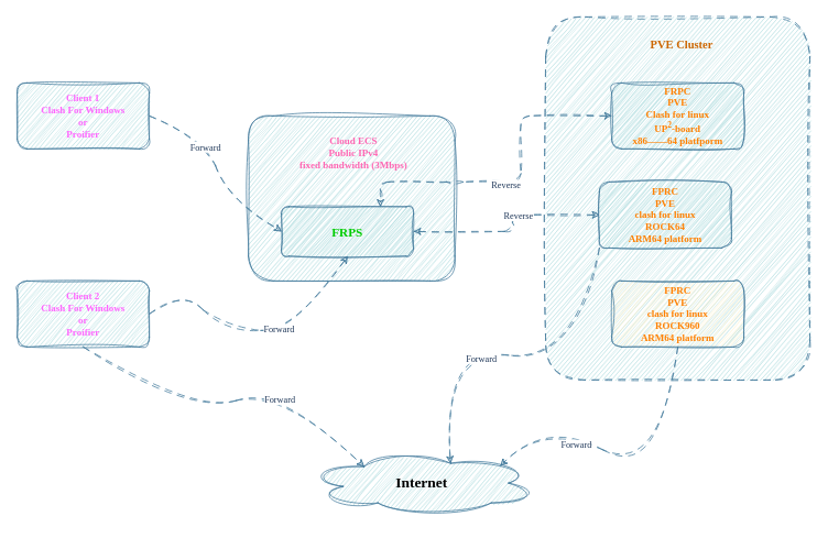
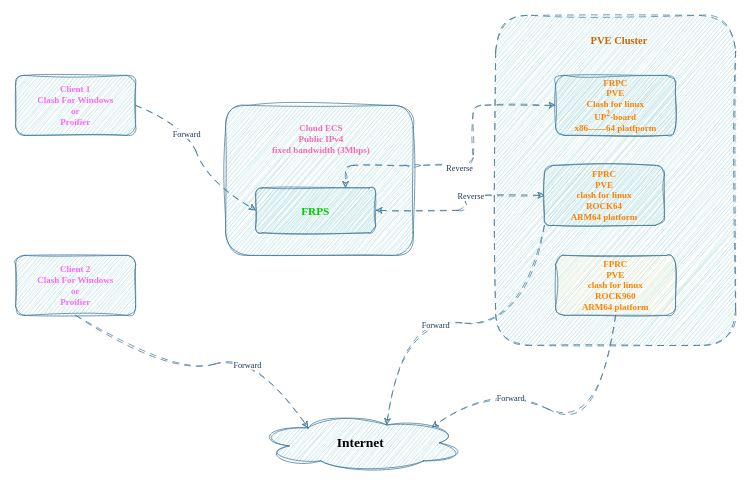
- <mxCell id="19" value="" style="curved=1;endArrow=classic;html=1;rounded=1;sketch=1;hachureGap=4;jiggle=2;curveFitting=1;fontFamily=Architects Daughter;fontSource=https%3A%2F%2Ffonts.googleapis.com%2Fcss%3Ffamily%3DArchitects%2BDaughter;entryX=0.5;entryY=1;entryDx=0;entryDy=0;exitX=1;exitY=0.5;exitDx=0;exitDy=0;dashed=1;dashPattern=8 8;labelBackgroundColor=none;strokeColor=#457B9D;fontColor=default;" edge="1" parent="1" source="10" target="5"><mxGeometry width="50" height="50" relative="1" as="geometry"><mxPoint x="270" y="430" as="sourcePoint" /><mxPoint x="320" y="380" as="targetPoint" /><Array as="points"><mxPoint x="220" y="350" /><mxPoint x="270" y="400" /><mxPoint x="360" y="400" /></Array></mxGeometry></mxCell>
- <mxCell id="20" value="Forward" style="edgeLabel;html=1;align=center;verticalAlign=middle;resizable=0;points=[];sketch=1;hachureGap=4;jiggle=2;curveFitting=1;strokeColor=#457B9D;fontFamily=Architects Daughter;fontSource=https%3A%2F%2Ffonts.googleapis.com%2Fcss%3Ffamily%3DArchitects%2BDaughter;fontColor=#1D3557;fillColor=#A8DADC;" vertex="1" connectable="0" parent="19"><mxGeometry x="0.173" y="2" relative="1" as="geometry"><mxPoint as="offset" /></mxGeometry></mxCell>
- <mxCell id="11" value="&lt;b&gt;&lt;font style=&quot;font-size: 18px;&quot; color=&quot;#000000&quot;&gt;Internet&lt;/font&gt;&lt;/b&gt;" style="ellipse;shape=cloud;whiteSpace=wrap;html=1;sketch=1;hachureGap=4;jiggle=2;curveFitting=1;fontFamily=Architects Daughter;fontSource=https%3A%2F%2Ffonts.googleapis.com%2Fcss%3Ffamily%3DArchitects%2BDaughter;labelBackgroundColor=none;fillColor=#A8DADC;strokeColor=#457B9D;fontColor=#1D3557;rounded=1;" vertex="1" parent="1"><mxGeometry x="370" y="545" width="280" height="80" as="geometry" /></mxCell>
+ <mxCell id="11" value="&lt;b&gt;&lt;font style=&quot;font-size: 18px;&quot; color=&quot;#000000&quot;&gt;Internet&lt;/font&gt;&lt;/b&gt;" style="ellipse;shape=cloud;whiteSpace=wrap;html=1;sketch=1;hachureGap=4;jiggle=2;curveFitting=1;fontFamily=Architects Daughter;fontSource=https%3A%2F%2Ffonts.googleapis.com%2Fcss%3Ffamily%3DArchitects%2BDaughter;labelBackgroundColor=none;fillColor=#A8DADC;strokeColor=#457B9D;fontColor=#1D3557;rounded=1;" vertex="1" parent="1"><mxGeometry x="340" y="550" width="280" height="80" as="geometry" /></mxCell>
